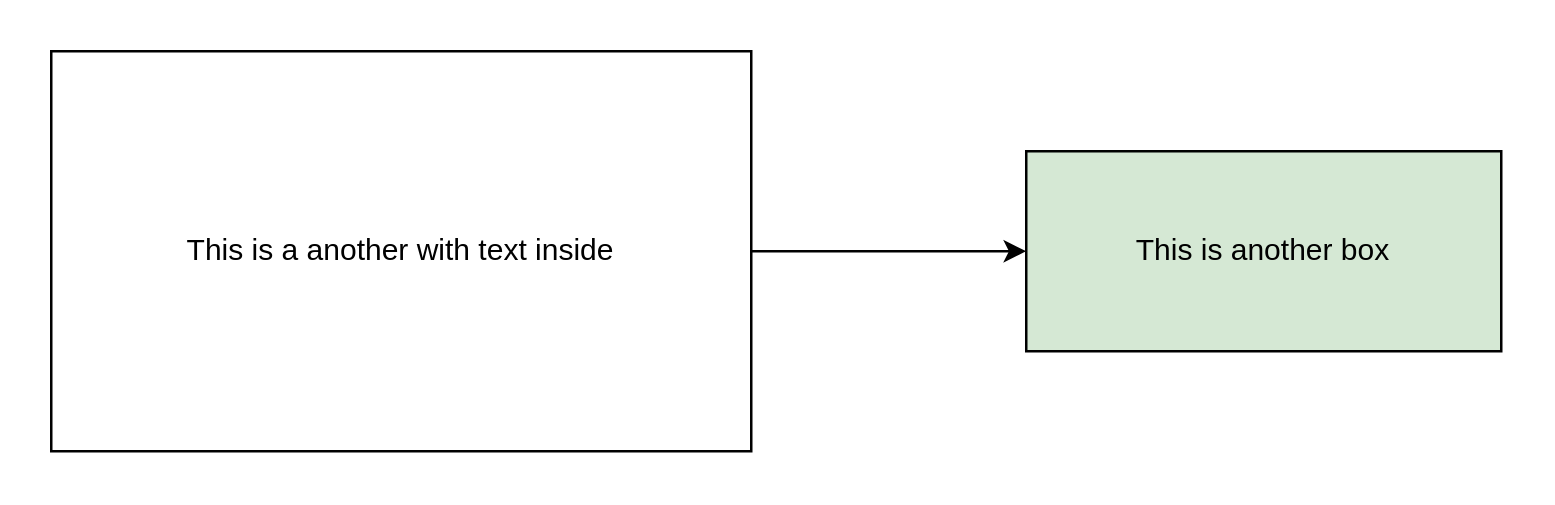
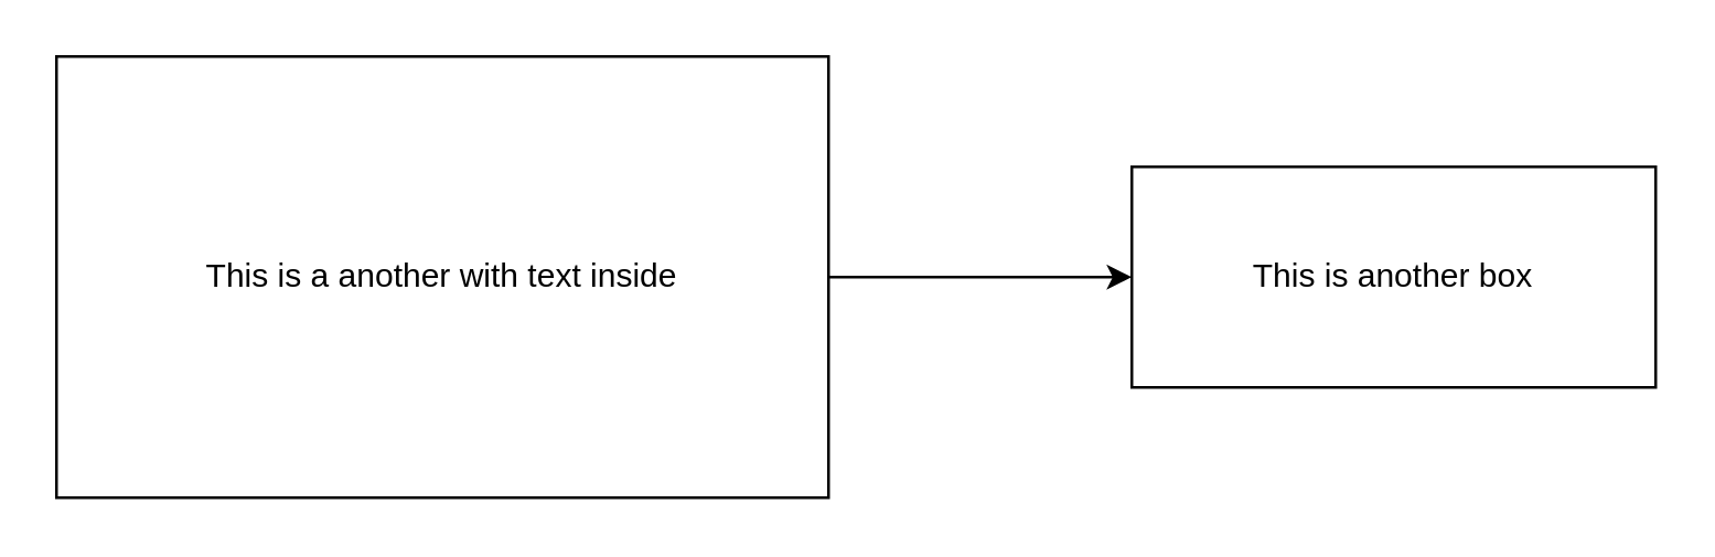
- <mxCell id="4" value="This is another box" style="rounded=0;whiteSpace=wrap;html=1;fillColor=#d5e8d4;" vertex="1" parent="1"><mxGeometry x="410" y="60" width="190" height="80" as="geometry" /></mxCell>
+ <mxCell id="4" value="This is another box" style="rounded=0;whiteSpace=wrap;html=1;" vertex="1" parent="1"><mxGeometry x="410" y="60" width="190" height="80" as="geometry" /></mxCell>
